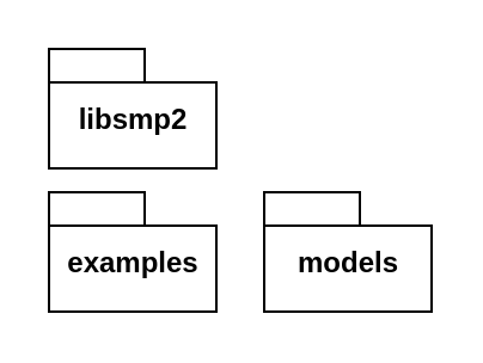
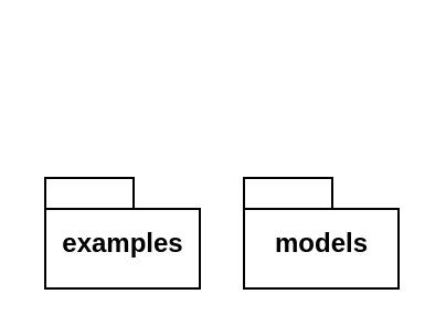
- <mxCell id="2" value="libsmp2" style="shape=folder;fontStyle=1;spacingTop=10;tabWidth=40;tabHeight=14;tabPosition=left;html=1;" vertex="1" parent="1"><mxGeometry x="20" y="20" width="70" height="50" as="geometry" /></mxCell>
